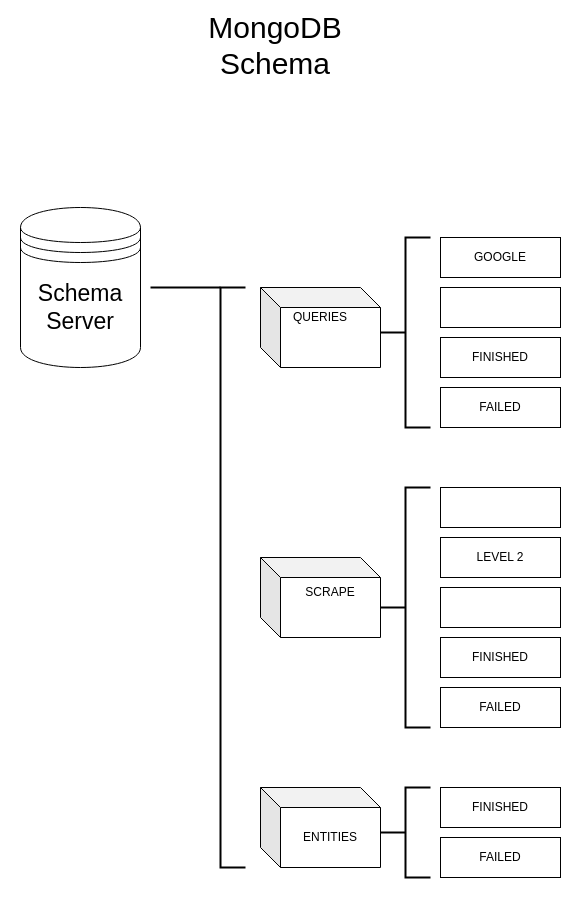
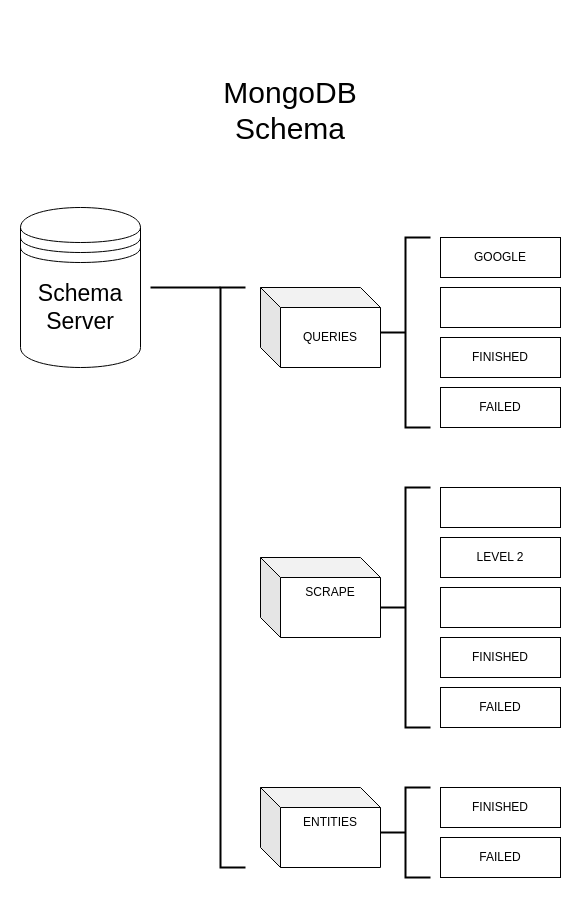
- <mxCell id="45" value="&lt;font style=&quot;font-size: 30px&quot;&gt;MongoDB Schema&lt;/font&gt;" style="text;html=1;strokeColor=none;fillColor=none;align=center;verticalAlign=middle;whiteSpace=wrap;rounded=0;" vertex="1" parent="1"><mxGeometry x="180" y="20" width="190" height="50" as="geometry" /></mxCell>
+ <mxCell id="45" value="&lt;font style=&quot;font-size: 30px&quot;&gt;MongoDB Schema&lt;/font&gt;" style="text;html=1;strokeColor=none;fillColor=none;align=center;verticalAlign=middle;whiteSpace=wrap;rounded=0;" vertex="1" parent="1"><mxGeometry x="195" y="85" width="190" height="50" as="geometry" /></mxCell>
- <mxCell id="41" value="QUERIES" style="text;html=1;strokeColor=none;fillColor=none;align=center;verticalAlign=middle;whiteSpace=wrap;rounded=0;" vertex="1" parent="39"><mxGeometry x="25" y="10" width="70" height="40" as="geometry" /></mxCell>
+ <mxCell id="41" value="QUERIES" style="text;html=1;strokeColor=none;fillColor=none;align=center;verticalAlign=middle;whiteSpace=wrap;rounded=0;" vertex="1" parent="39"><mxGeometry x="35" y="30" width="70" height="40" as="geometry" /></mxCell>
- <mxCell id="38" value="&lt;div&gt;ENTITIES&lt;/div&gt;" style="text;html=1;strokeColor=none;fillColor=none;align=center;verticalAlign=middle;whiteSpace=wrap;rounded=0;" vertex="1" parent="36"><mxGeometry x="35" y="30" width="70" height="40" as="geometry" /></mxCell>
+ <mxCell id="38" value="&lt;div&gt;ENTITIES&lt;/div&gt;" style="text;html=1;strokeColor=none;fillColor=none;align=center;verticalAlign=middle;whiteSpace=wrap;rounded=0;" vertex="1" parent="36"><mxGeometry x="35" y="15" width="70" height="40" as="geometry" /></mxCell>
